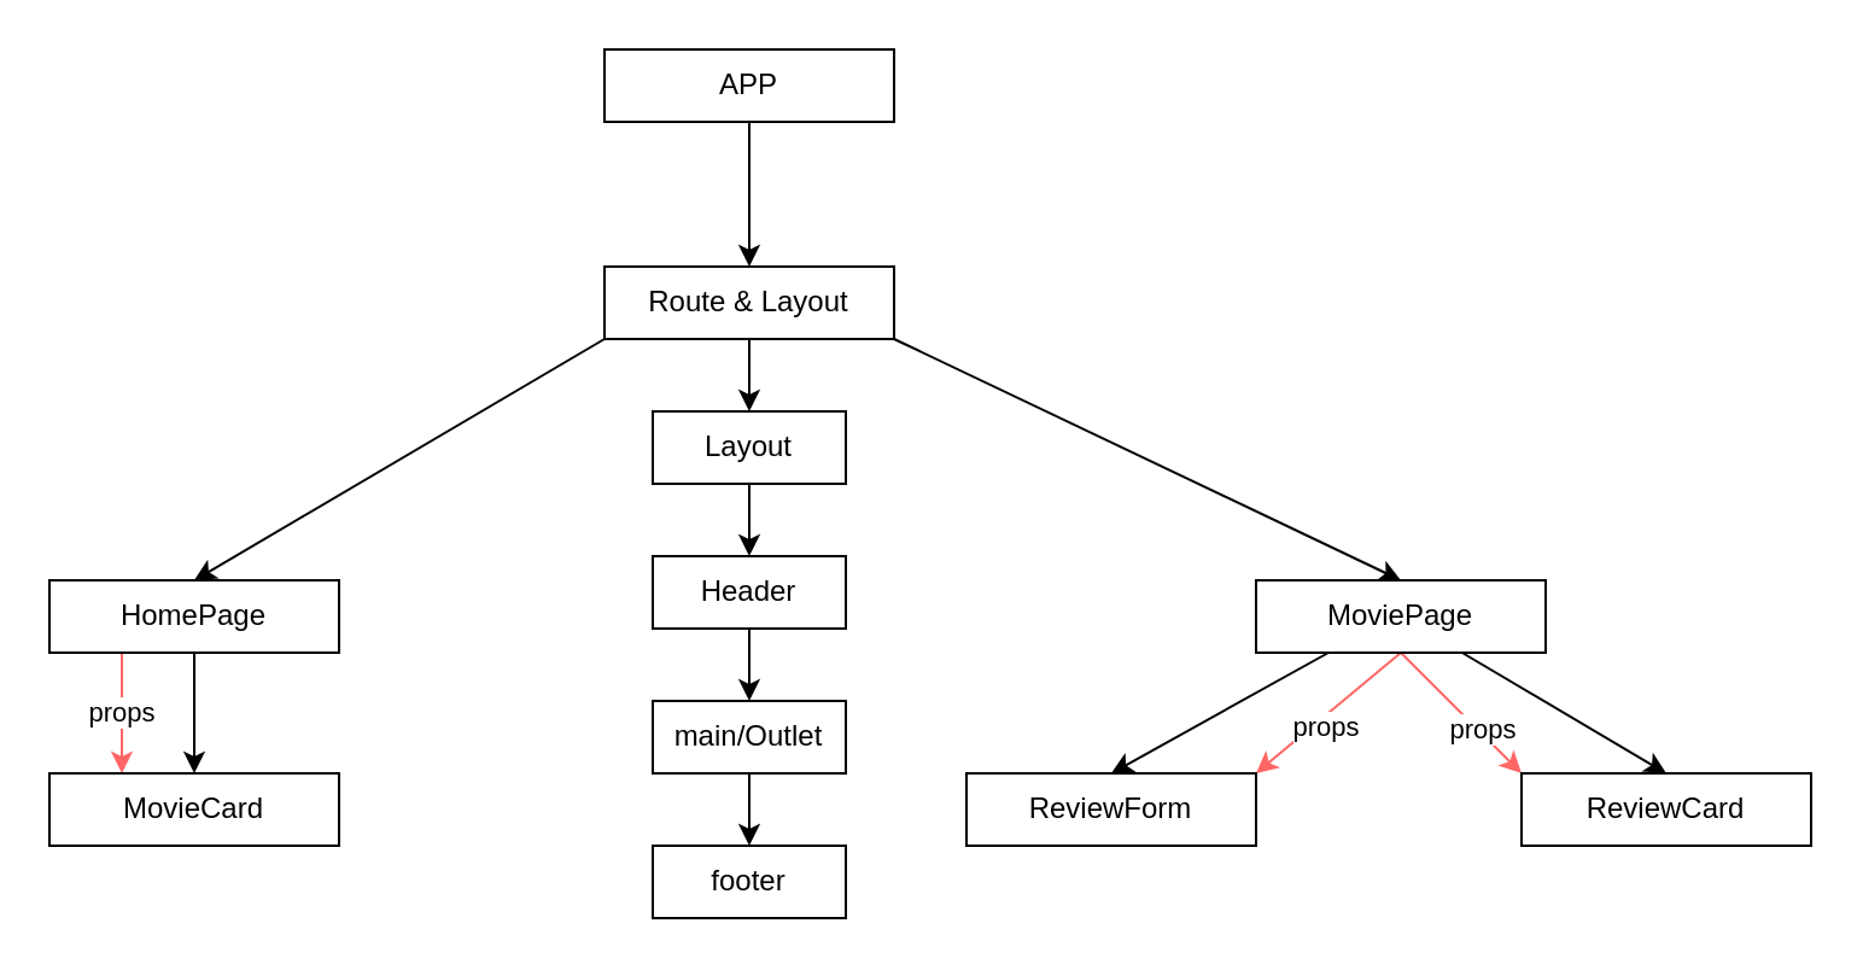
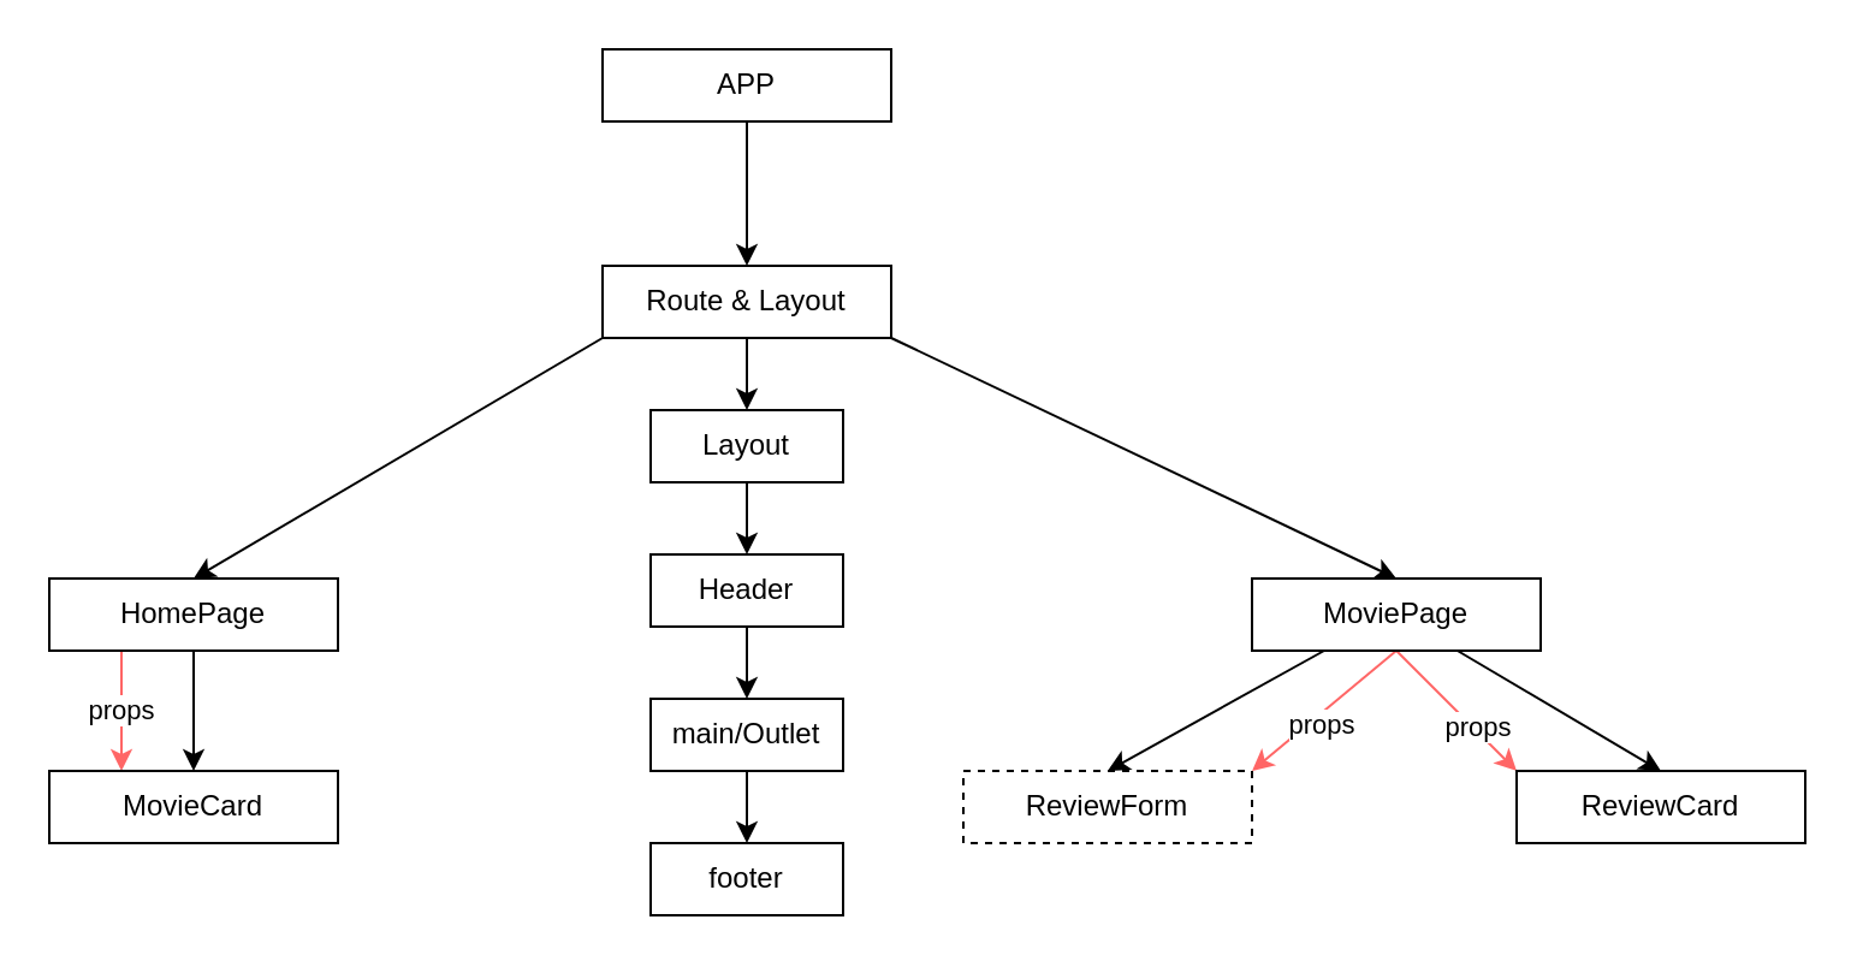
- <mxCell id="20" value="ReviewForm" style="rounded=0;whiteSpace=wrap;html=1;" vertex="1" parent="1"><mxGeometry x="400" y="320" width="120" height="30" as="geometry" /></mxCell>
+ <mxCell id="20" value="ReviewForm" style="rounded=0;whiteSpace=wrap;html=1;dashed=1;" vertex="1" parent="1"><mxGeometry x="400" y="320" width="120" height="30" as="geometry" /></mxCell>
